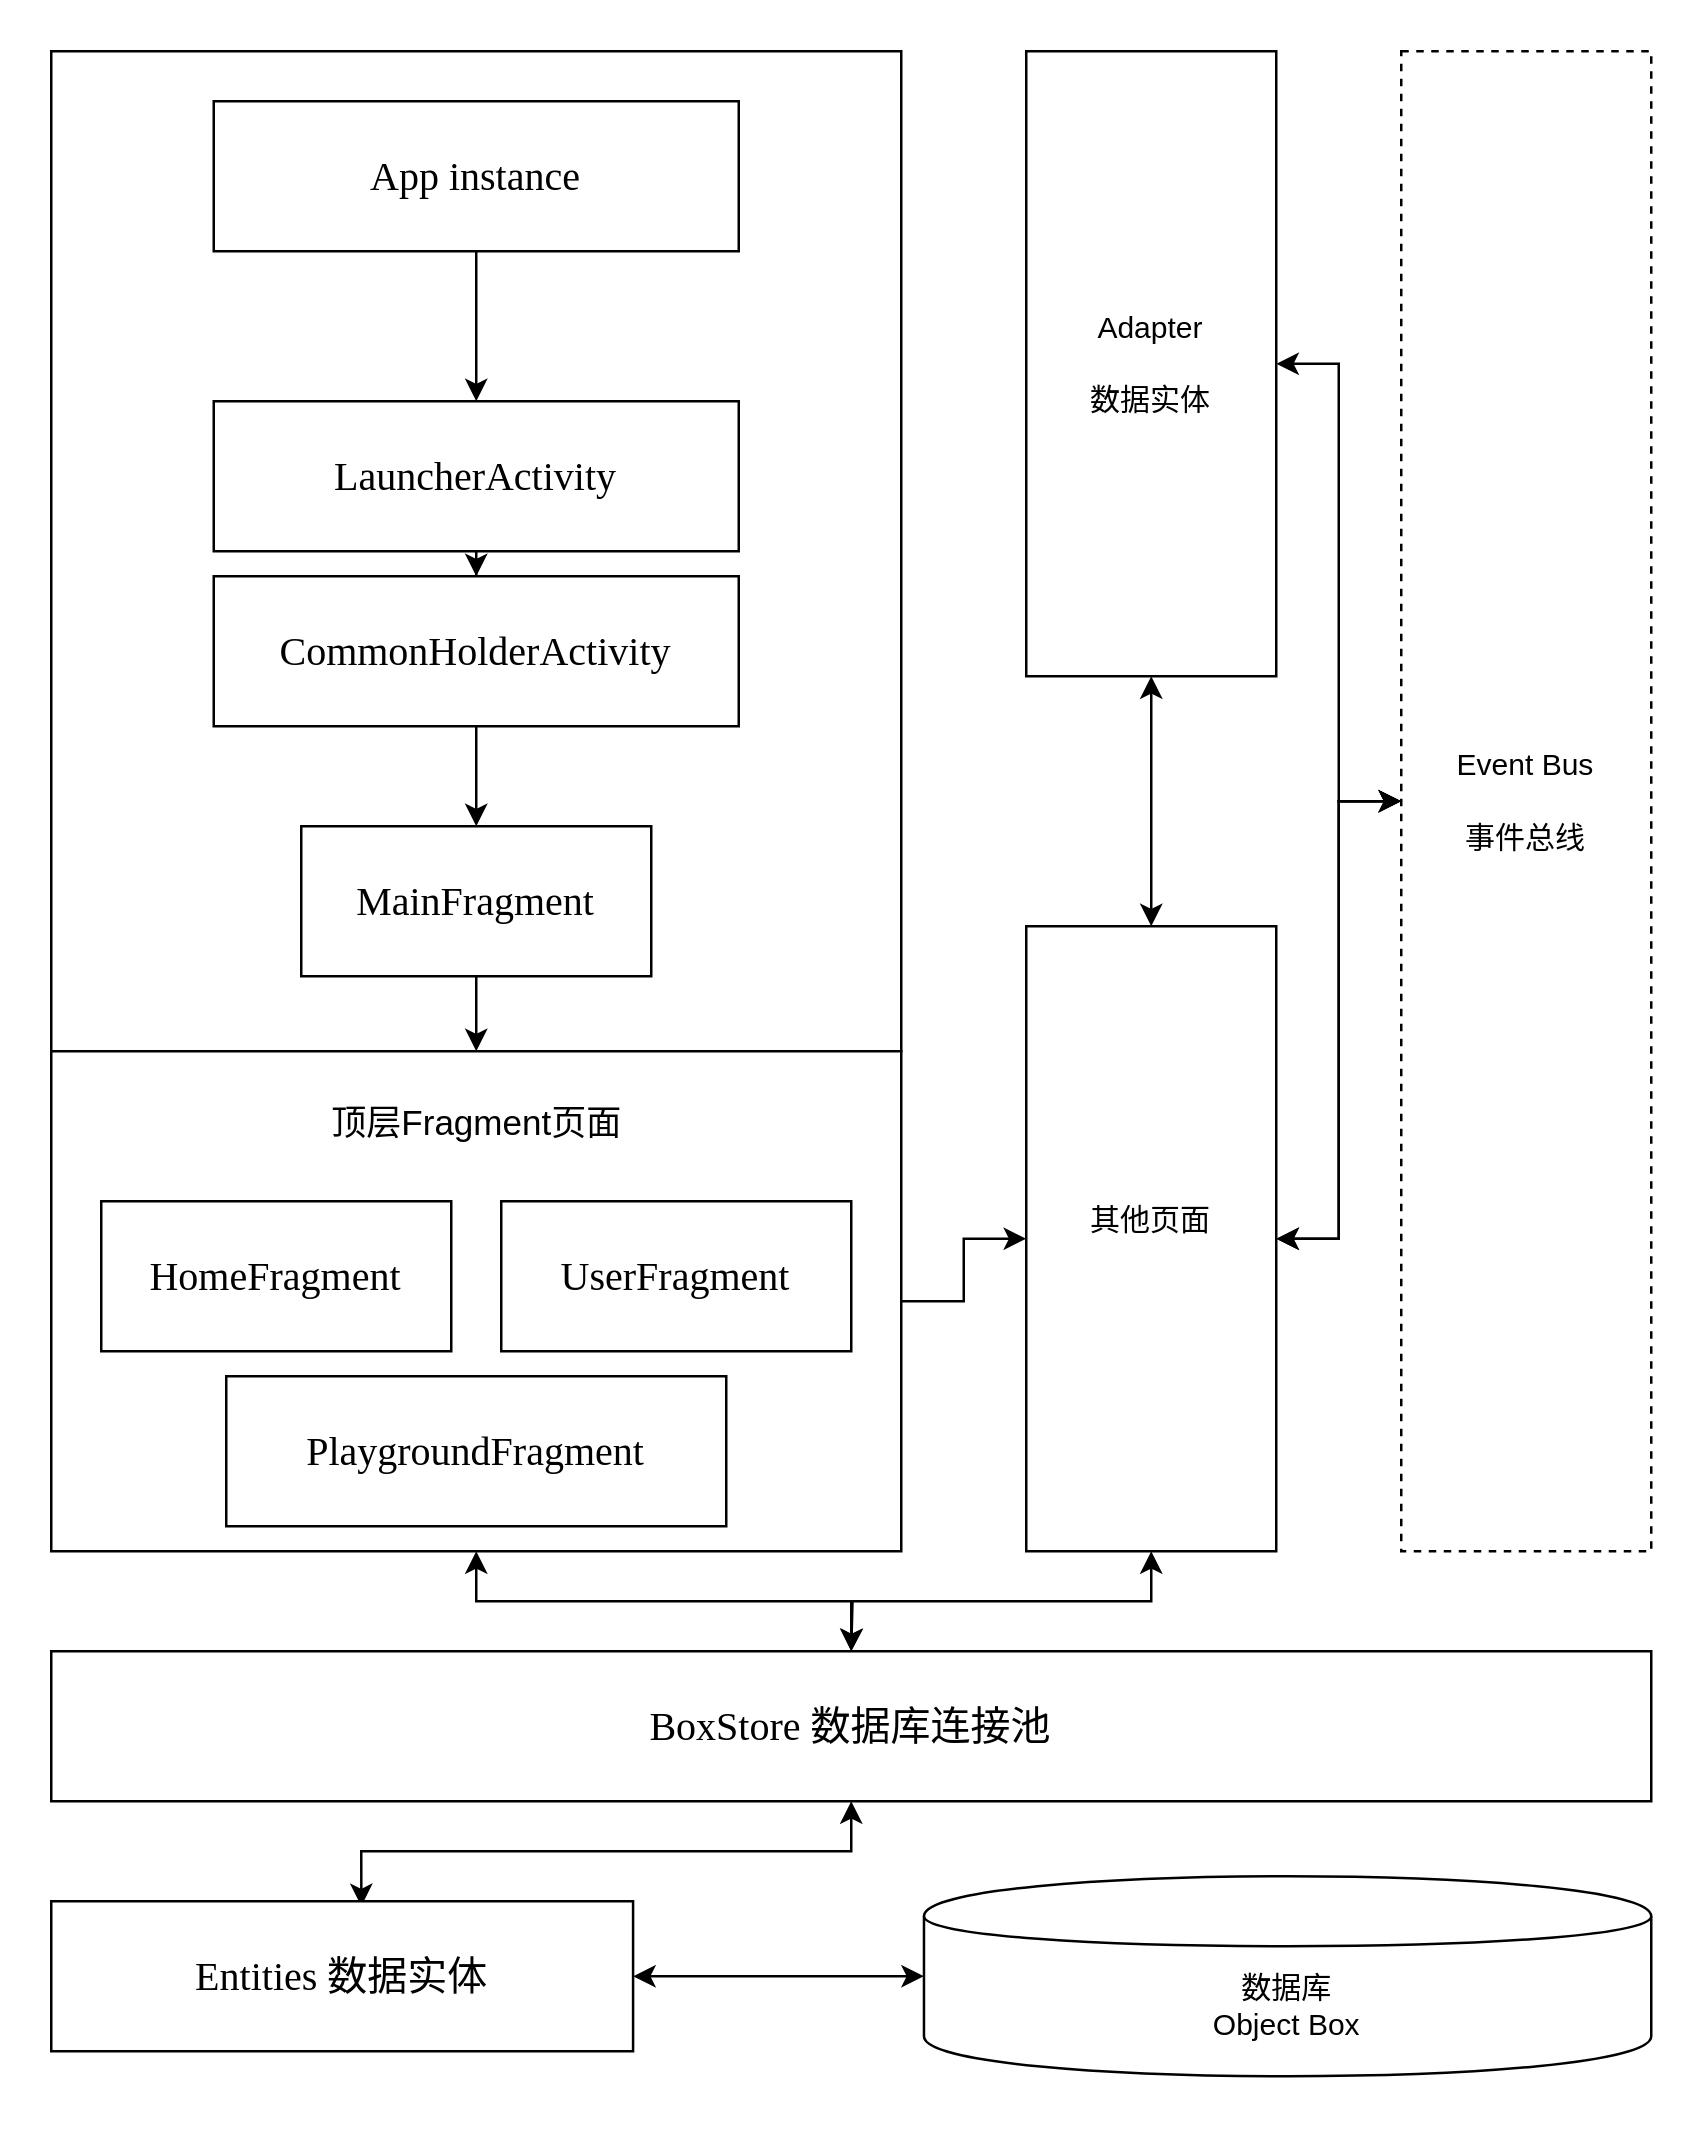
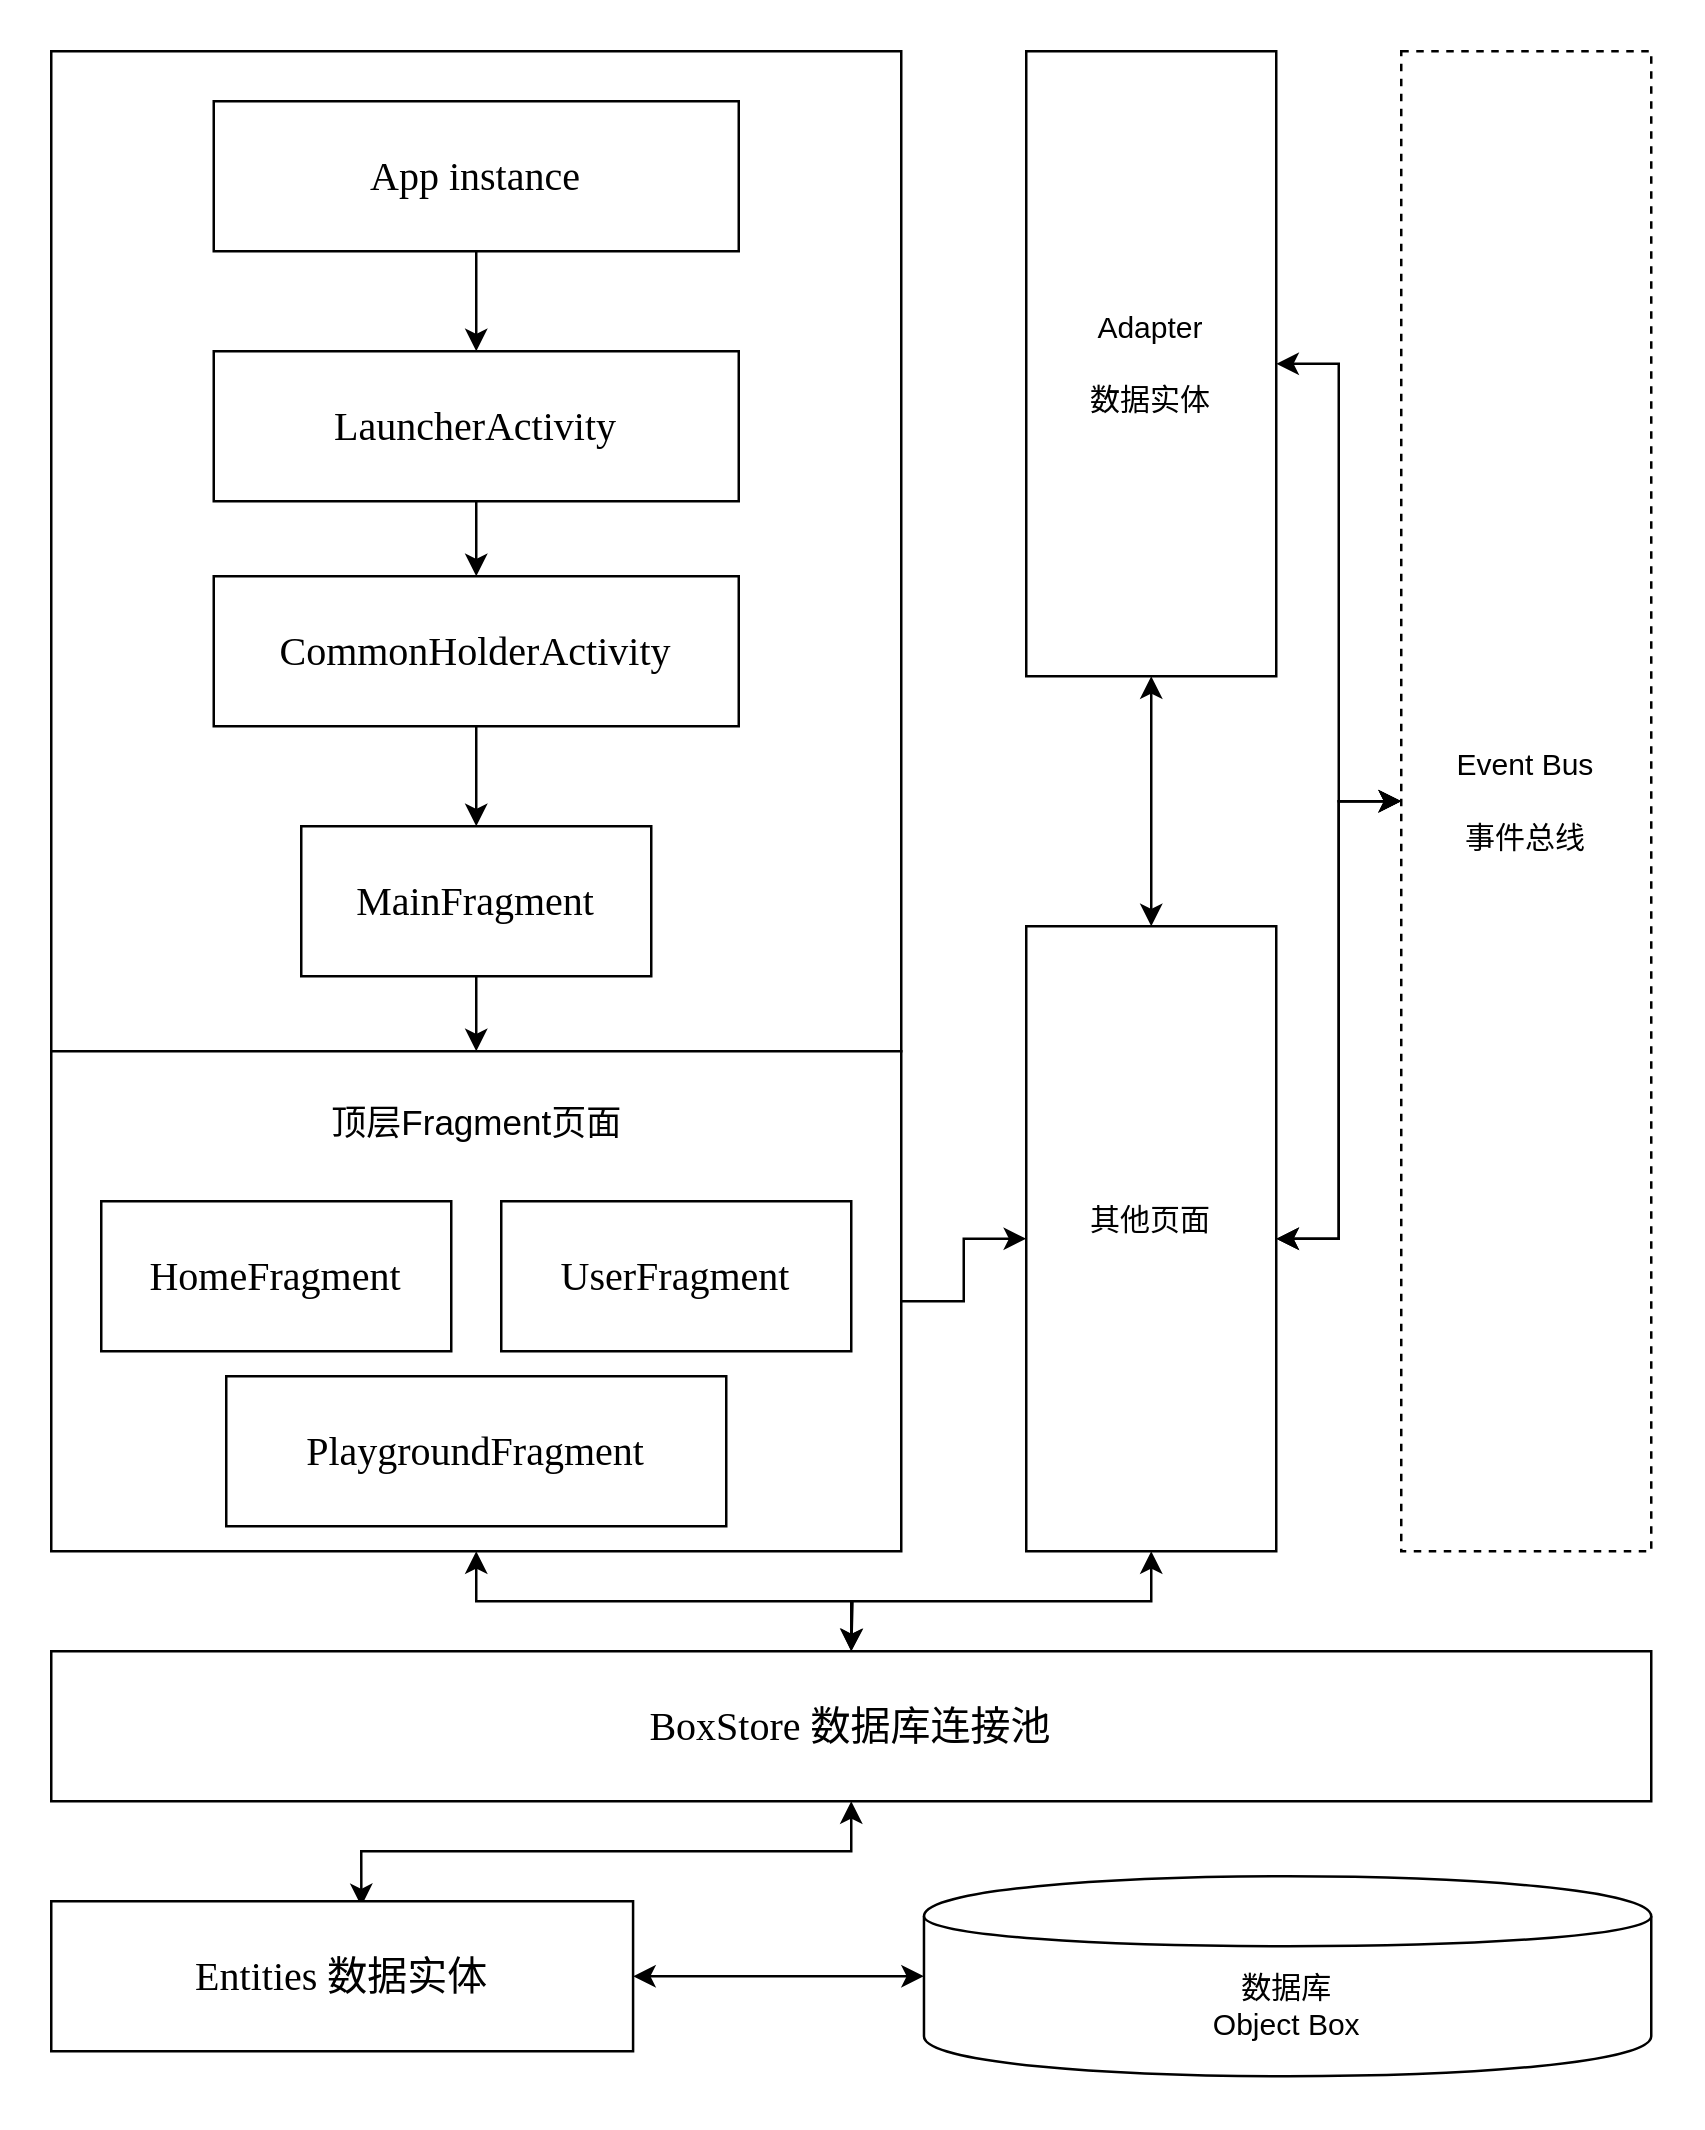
- <mxCell id="4" value="&lt;pre style=&quot;font-family: &amp;#34;fira code medium&amp;#34; ; font-size: 12pt&quot;&gt;&lt;span&gt;LauncherActivity&lt;/span&gt;&lt;/pre&gt;" style="rounded=0;whiteSpace=wrap;html=1;" vertex="1" parent="1"><mxGeometry x="85" y="160" width="210" height="60" as="geometry" /></mxCell>
+ <mxCell id="4" value="&lt;pre style=&quot;font-family: &amp;#34;fira code medium&amp;#34; ; font-size: 12pt&quot;&gt;&lt;span&gt;LauncherActivity&lt;/span&gt;&lt;/pre&gt;" style="rounded=0;whiteSpace=wrap;html=1;" vertex="1" parent="1"><mxGeometry x="85" y="140" width="210" height="60" as="geometry" /></mxCell>
